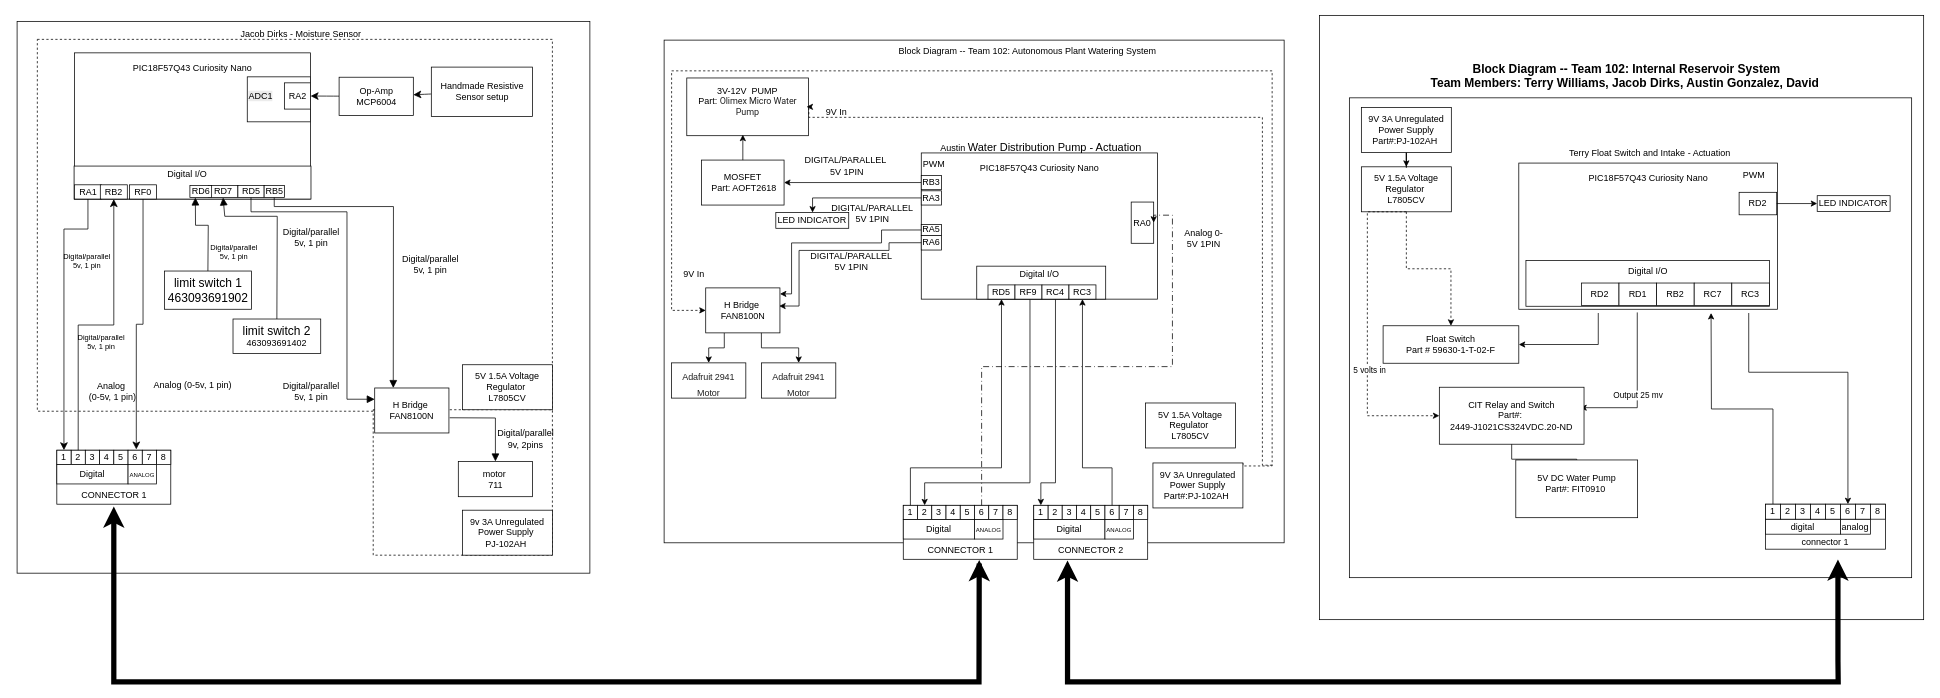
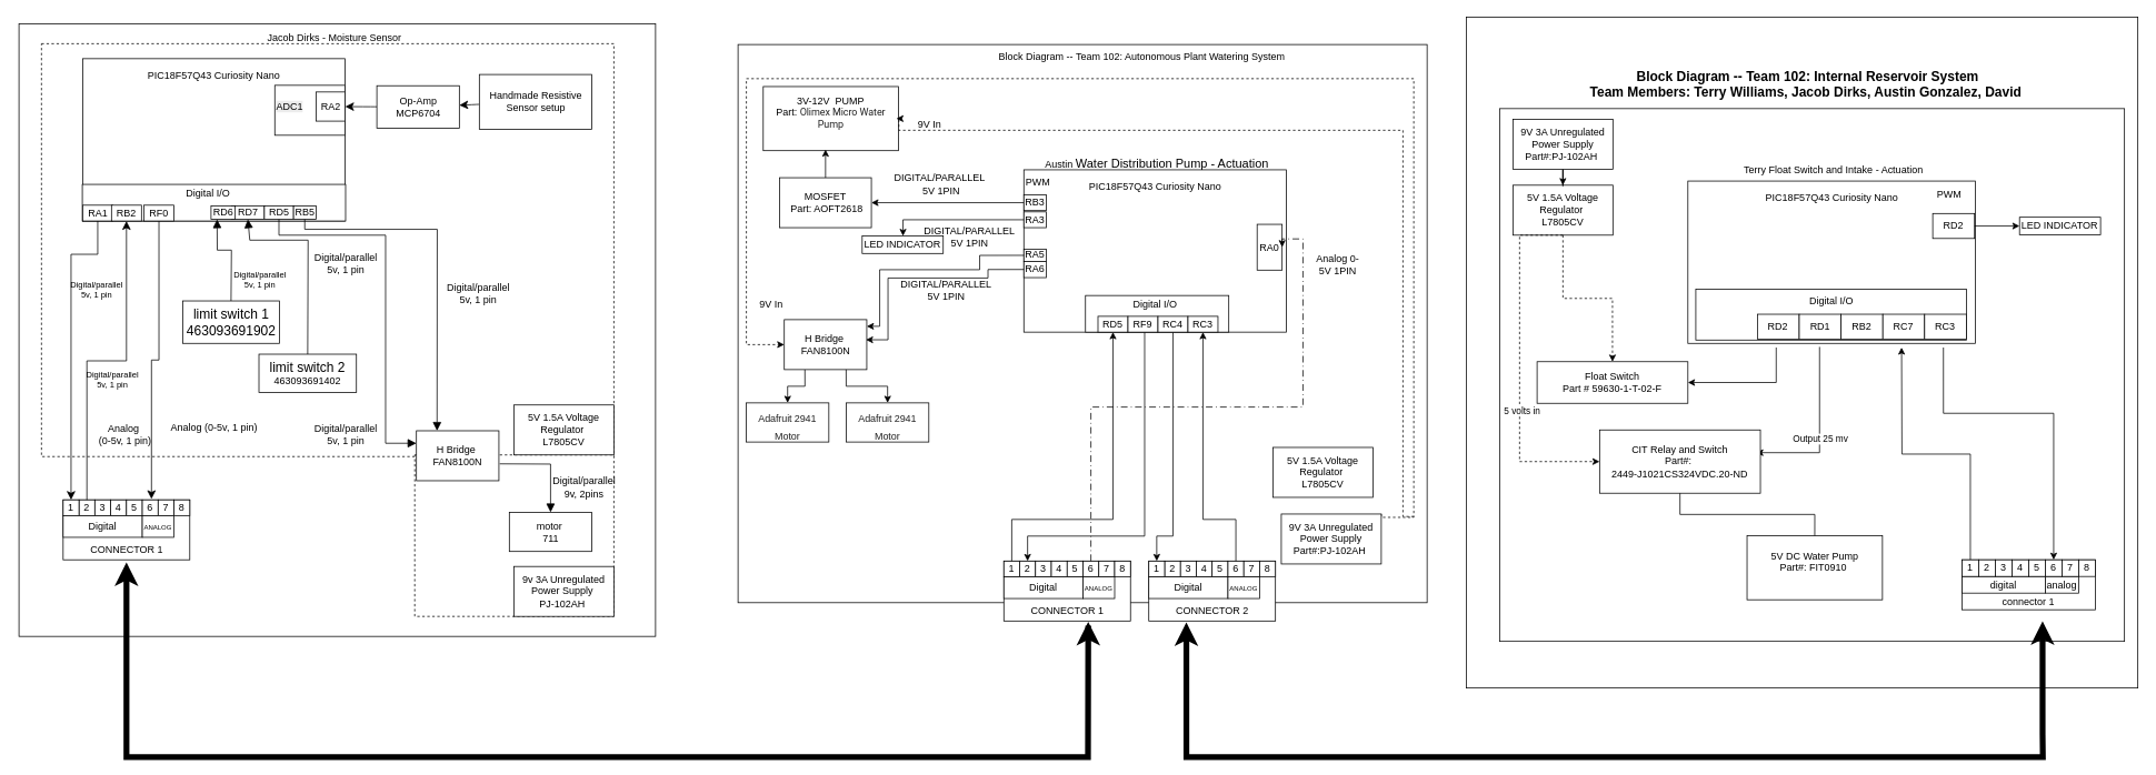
- <mxCell id="32" value="Op-Amp&lt;div&gt;MCP6004&lt;/div&gt;" style="rounded=0;whiteSpace=wrap;html=1;" vertex="1" parent="2"><mxGeometry x="429.5" y="74.5" width="99" height="51" as="geometry" /></mxCell>
+ <mxCell id="32" value="Op-Amp&lt;div&gt;MCP6704&lt;/div&gt;" style="rounded=0;whiteSpace=wrap;html=1;" vertex="1" parent="2"><mxGeometry x="429.5" y="74.5" width="99" height="51" as="geometry" /></mxCell>
- <mxCell id="85" value="&lt;font&gt;5V DC Water Pump&lt;/font&gt;&lt;div&gt;&lt;font&gt;Part#: FIT0910&amp;nbsp;&lt;/font&gt;&lt;/div&gt;&lt;div&gt;&lt;br&gt;&lt;/div&gt;" style="rounded=0;whiteSpace=wrap;html=1;" vertex="1" parent="63"><mxGeometry x="222" y="533" width="162.5" height="77" as="geometry" /></mxCell>
+ <mxCell id="85" value="&lt;font&gt;5V DC Water Pump&lt;/font&gt;&lt;div&gt;&lt;font&gt;Part#: FIT0910&amp;nbsp;&lt;/font&gt;&lt;/div&gt;&lt;div&gt;&lt;br&gt;&lt;/div&gt;" style="rounded=0;whiteSpace=wrap;html=1;" vertex="1" parent="63"><mxGeometry x="297" y="563" width="162.5" height="77" as="geometry" /></mxCell>
